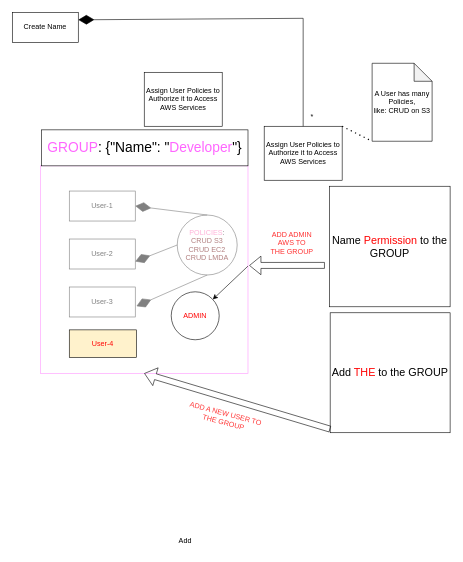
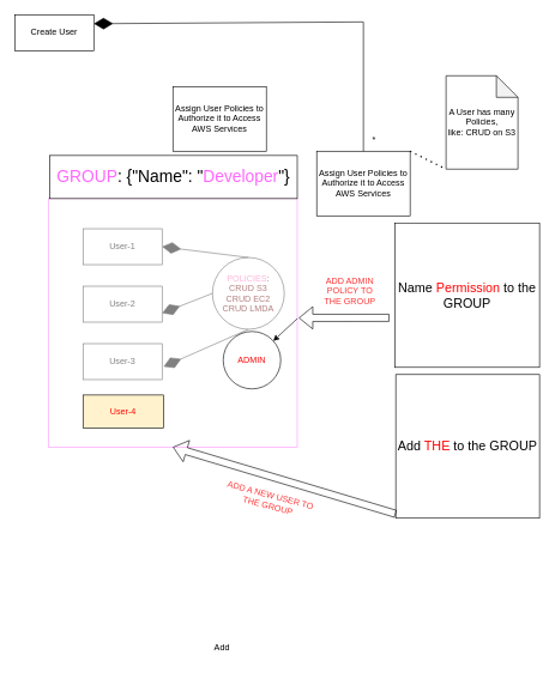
- <mxCell id="2" value="Create Name" style="html=1;whiteSpace=wrap;" vertex="1" parent="1"><mxGeometry x="20" y="20" width="110" height="50" as="geometry" /></mxCell>
+ <mxCell id="2" value="Create User" style="html=1;whiteSpace=wrap;" vertex="1" parent="1"><mxGeometry x="20" y="20" width="110" height="50" as="geometry" /></mxCell>
- <mxCell id="20" value="&lt;font color=&quot;#ff3333&quot;&gt;ADD ADMIN &lt;br&gt;AWS TO &lt;br&gt;THE GROUP&lt;/font&gt;" style="text;html=1;align=center;verticalAlign=middle;resizable=0;points=[];autosize=1;strokeColor=none;fillColor=none;" vertex="1" parent="1"><mxGeometry x="441" y="377" width="89" height="55" as="geometry" /></mxCell>
+ <mxCell id="20" value="&lt;font color=&quot;#ff3333&quot;&gt;ADD ADMIN &lt;br&gt;POLICY TO &lt;br&gt;THE GROUP&lt;/font&gt;" style="text;html=1;align=center;verticalAlign=middle;resizable=0;points=[];autosize=1;strokeColor=none;fillColor=none;" vertex="1" parent="1"><mxGeometry x="441" y="377" width="89" height="55" as="geometry" /></mxCell>
- <mxCell id="21" value="&lt;font color=&quot;#ff0000&quot;&gt;ADMIN&lt;/font&gt;" style="ellipse;whiteSpace=wrap;html=1;aspect=fixed;" vertex="1" parent="1"><mxGeometry x="285" y="486" width="80" height="80" as="geometry" /></mxCell>
+ <mxCell id="21" value="&lt;font color=&quot;#ff0000&quot;&gt;ADMIN&lt;/font&gt;" style="ellipse;whiteSpace=wrap;html=1;aspect=fixed;" vertex="1" parent="1"><mxGeometry x="310" y="461" width="80" height="80" as="geometry" /></mxCell>
